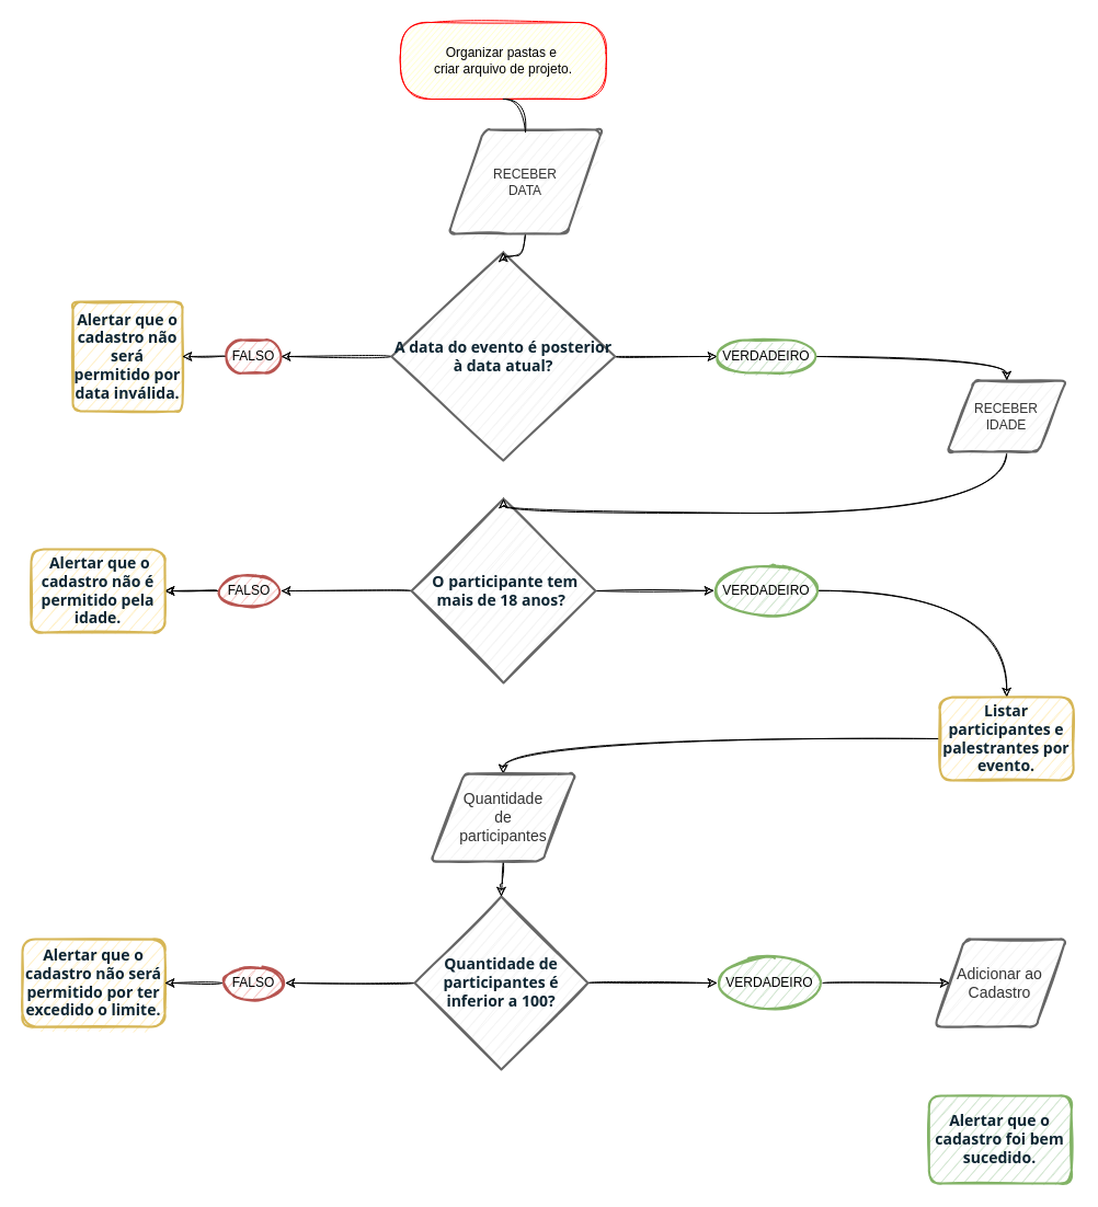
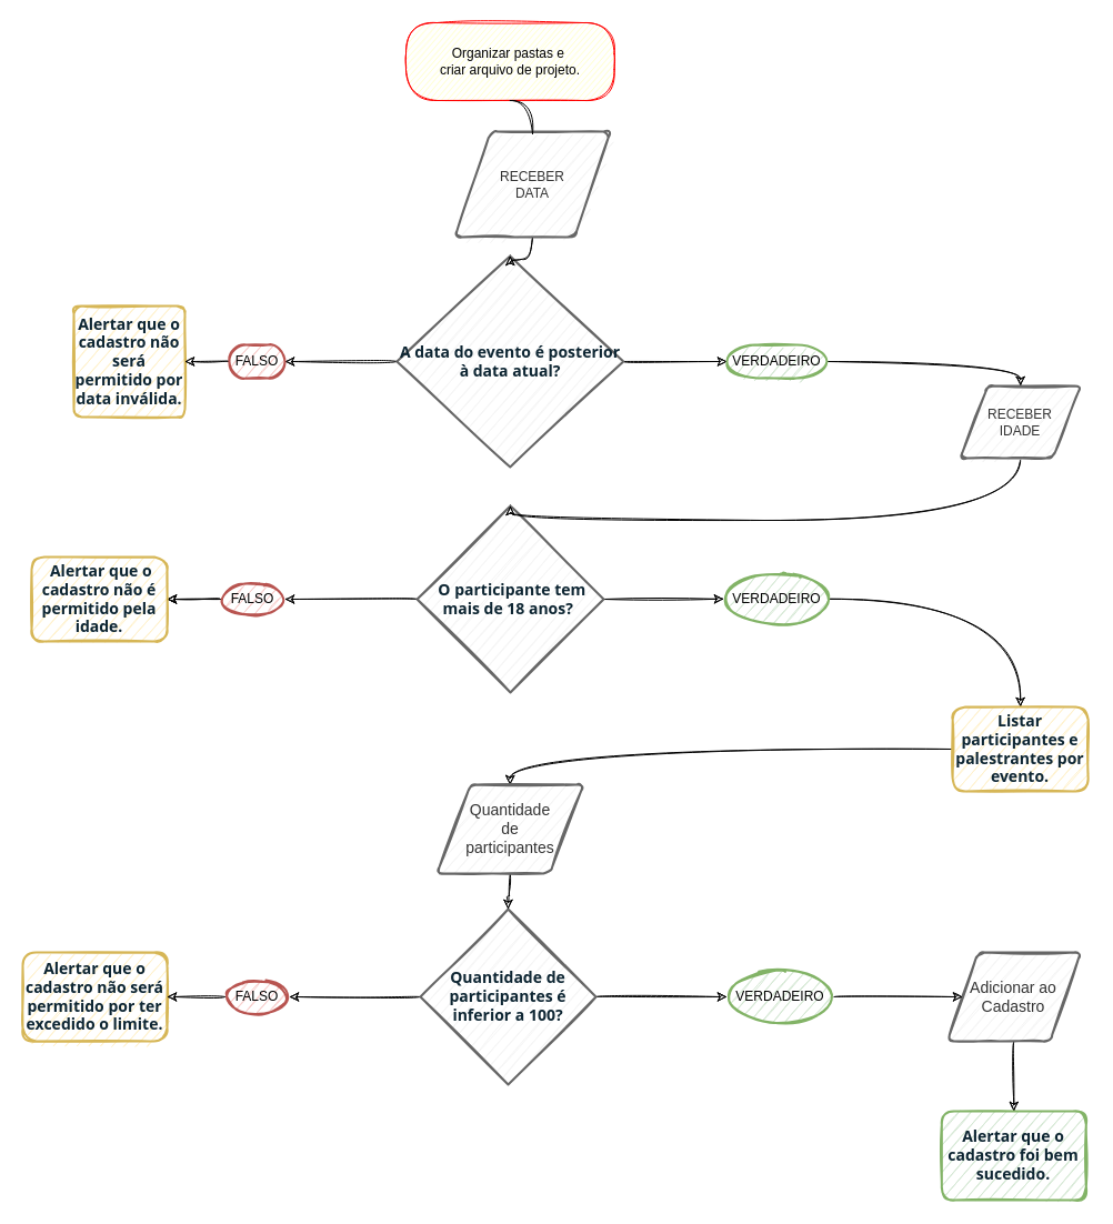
+ <mxCell id="23" style="edgeStyle=orthogonalEdgeStyle;rounded=1;orthogonalLoop=1;jettySize=auto;html=1;entryX=0.5;entryY=0;entryDx=0;entryDy=0;curved=1;sketch=1;" edge="1" parent="1" source="24" target="37"><mxGeometry relative="1" as="geometry" /></mxCell>
